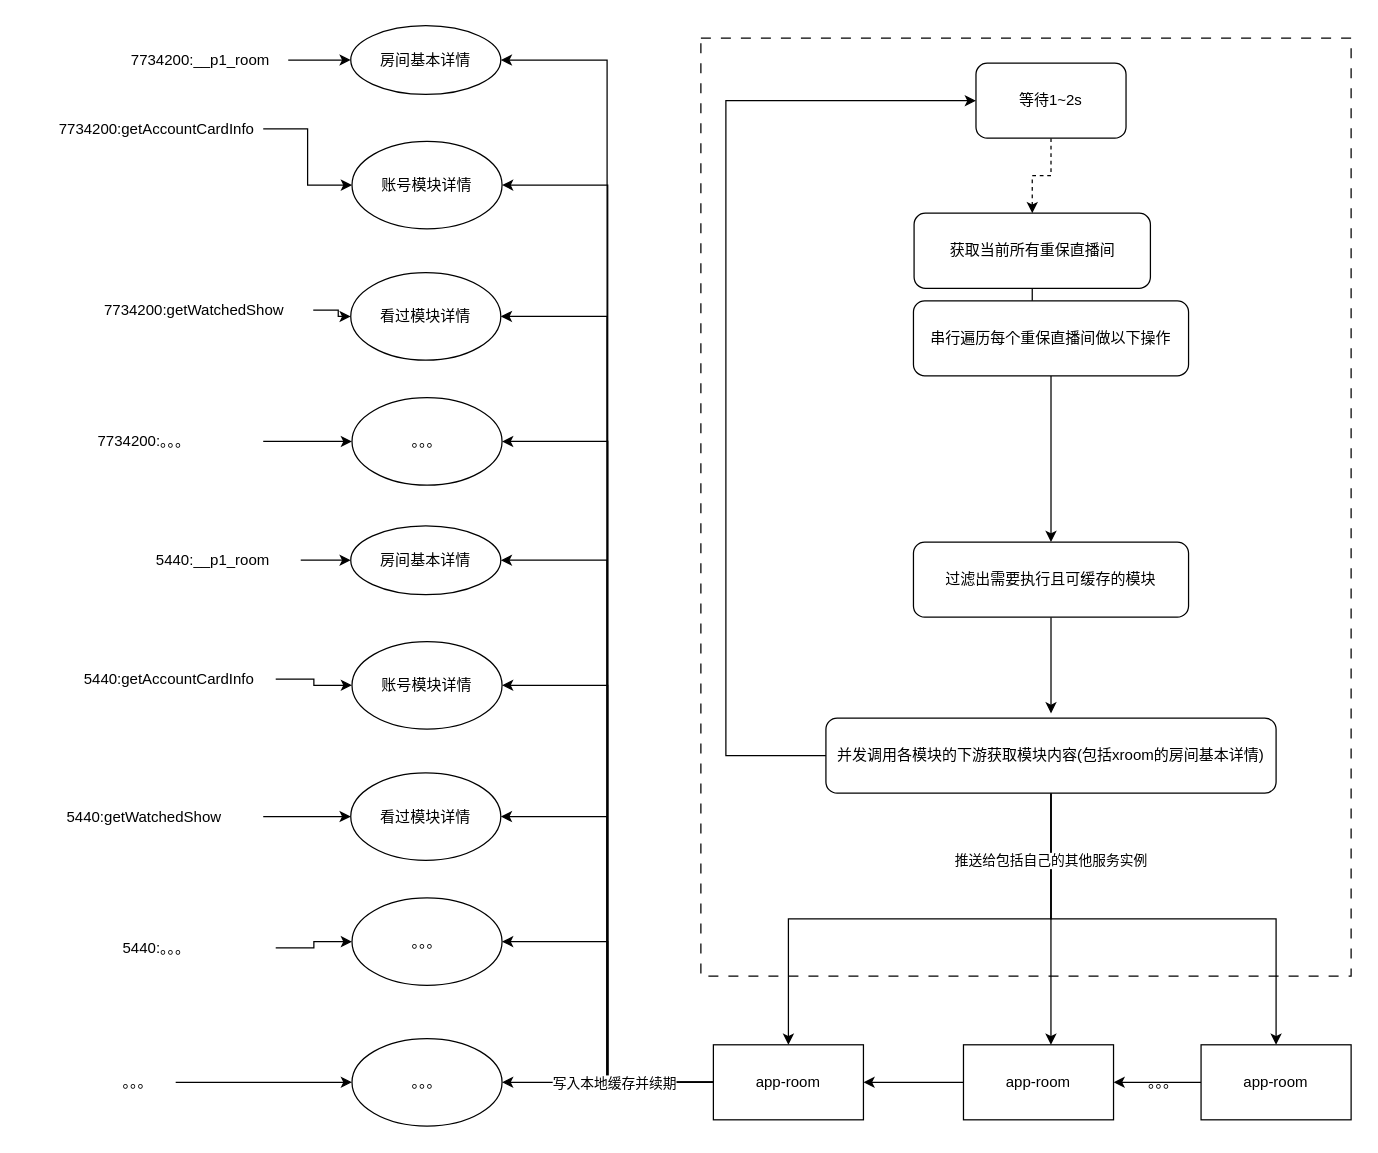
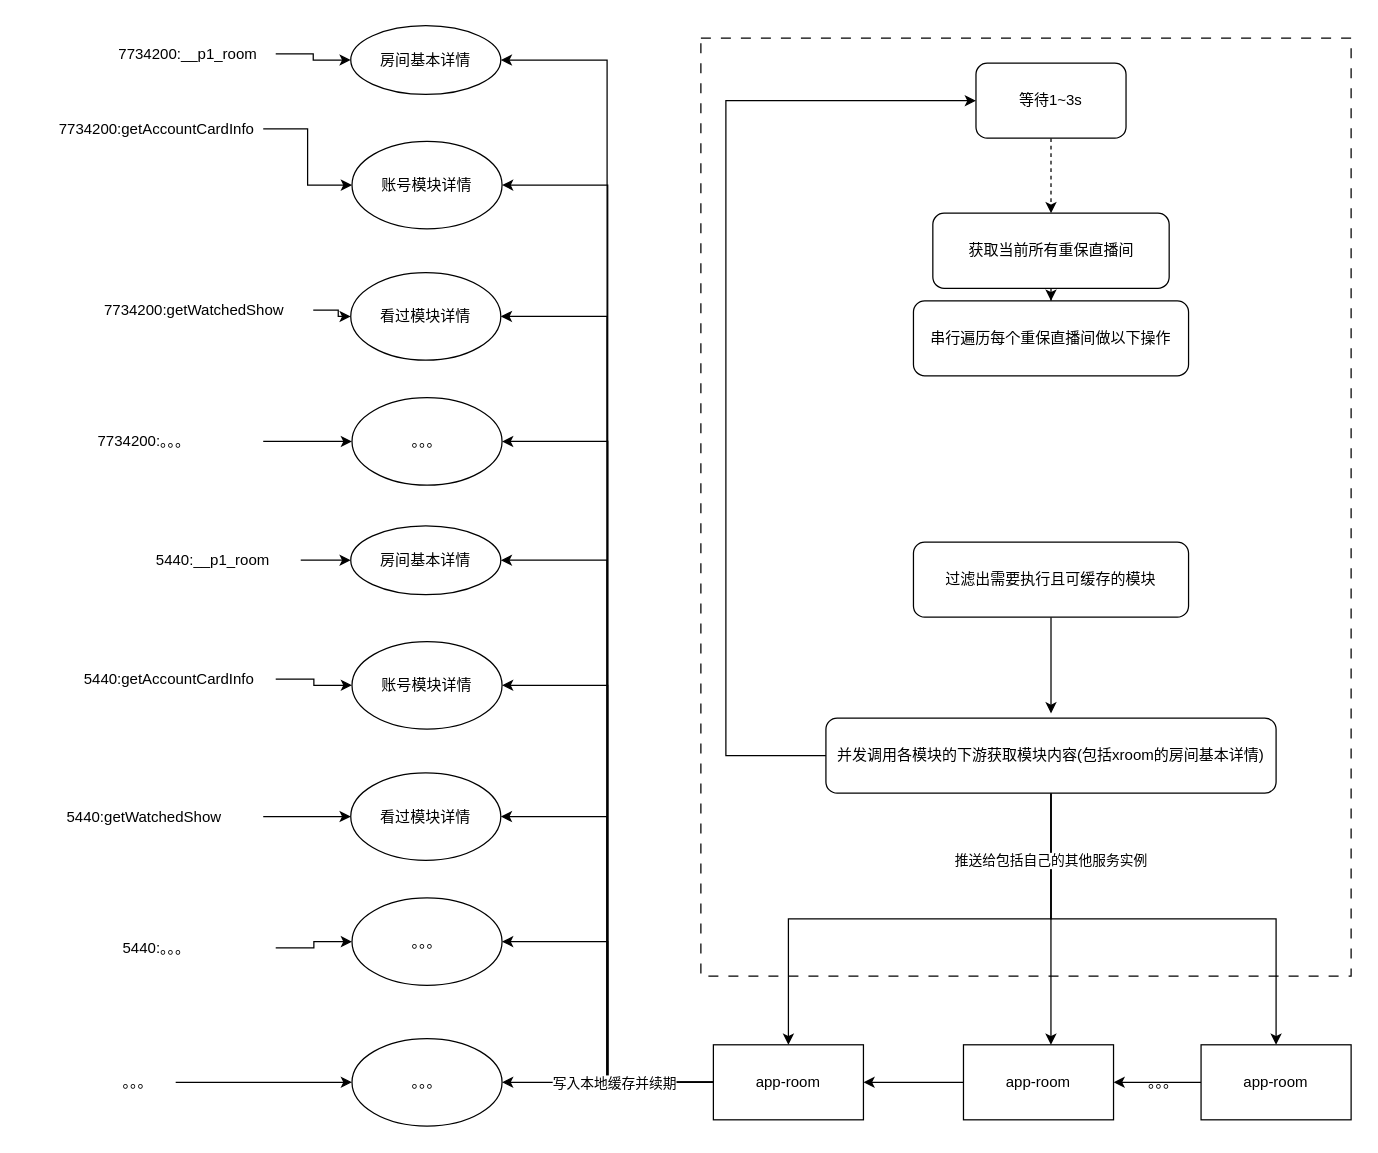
- <mxCell id="5" value="7734200:__p1_room" style="text;strokeColor=none;align=center;fillColor=none;html=1;verticalAlign=middle;whiteSpace=wrap;rounded=0;" vertex="1" parent="3"><mxGeometry x="70" y="12.5" width="140" height="30" as="geometry" /></mxCell>
+ <mxCell id="5" value="7734200:__p1_room" style="text;strokeColor=none;align=center;fillColor=none;html=1;verticalAlign=middle;whiteSpace=wrap;rounded=0;" vertex="1" parent="3"><mxGeometry x="60" y="7.5" width="140" height="30" as="geometry" /></mxCell>
- <mxCell id="33" value="等待1~2s" style="rounded=1;whiteSpace=wrap;html=1;" vertex="1" parent="1"><mxGeometry x="780" y="50" width="120" height="60" as="geometry" /></mxCell>
+ <mxCell id="33" value="等待1~3s" style="rounded=1;whiteSpace=wrap;html=1;" vertex="1" parent="1"><mxGeometry x="780" y="50" width="120" height="60" as="geometry" /></mxCell>
- <mxCell id="35" value="获取当前所有重保直播间" style="rounded=1;whiteSpace=wrap;html=1;" vertex="1" parent="1"><mxGeometry x="730.5" y="170" width="189" height="60" as="geometry" /></mxCell>
+ <mxCell id="35" value="获取当前所有重保直播间" style="rounded=1;whiteSpace=wrap;html=1;" vertex="1" parent="1"><mxGeometry x="745.5" y="170" width="189" height="60" as="geometry" /></mxCell>
- <mxCell id="36" style="edgeStyle=orthogonalEdgeStyle;rounded=0;orthogonalLoop=1;jettySize=auto;html=1;entryX=0.5;entryY=0;entryDx=0;entryDy=0;" edge="1" parent="1" source="37" target="39"><mxGeometry relative="1" as="geometry" /></mxCell>
